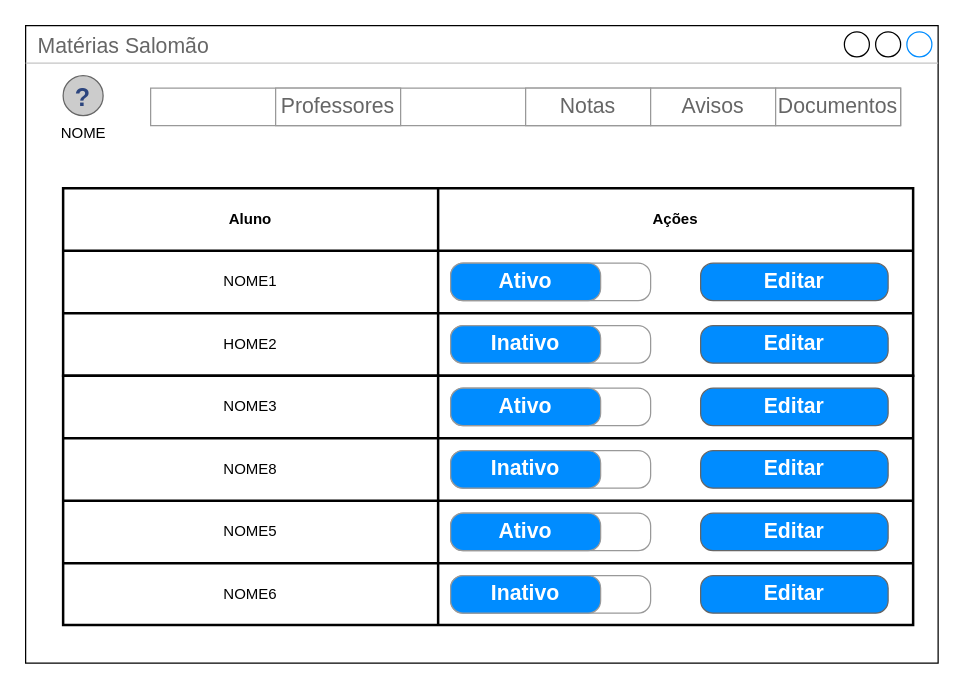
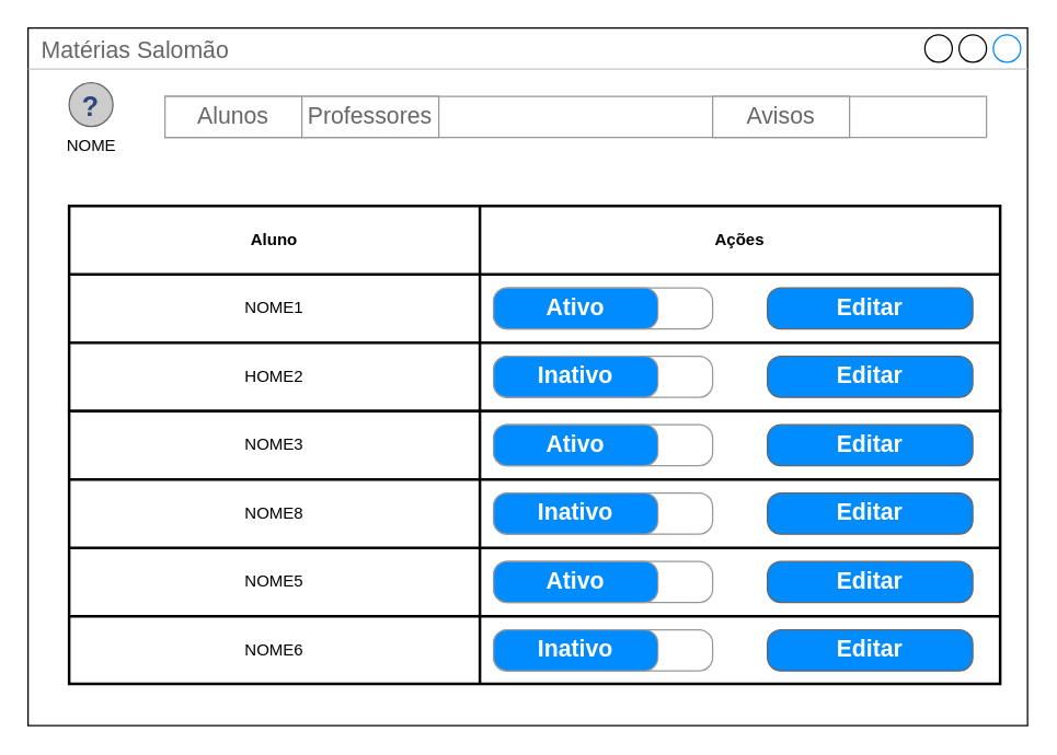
+ <mxCell id="4" value="Alunos" style="strokeColor=inherit;fillColor=inherit;gradientColor=inherit;strokeWidth=1;shadow=0;dashed=0;align=center;html=1;shape=mxgraph.mockup.forms.rrect;rSize=0;fontSize=17;fontColor=#666666;whiteSpace=wrap;" parent="3" vertex="1"><mxGeometry width="100" height="30" as="geometry" /></mxCell>
- <mxCell id="6" value="Notas" style="strokeColor=inherit;fillColor=inherit;gradientColor=inherit;strokeWidth=1;shadow=0;dashed=0;align=center;html=1;shape=mxgraph.mockup.forms.rrect;rSize=0;fontSize=17;fontColor=#666666;whiteSpace=wrap;" parent="3" vertex="1"><mxGeometry x="300" width="100" height="30" as="geometry" /></mxCell>
- <mxCell id="8" value="Documentos" style="strokeColor=inherit;fillColor=inherit;gradientColor=inherit;strokeWidth=1;shadow=0;dashed=0;align=center;html=1;shape=mxgraph.mockup.forms.rrect;rSize=0;fontSize=17;fontColor=#666666;whiteSpace=wrap;" parent="3" vertex="1"><mxGeometry x="500" width="100" height="30" as="geometry" /></mxCell>
